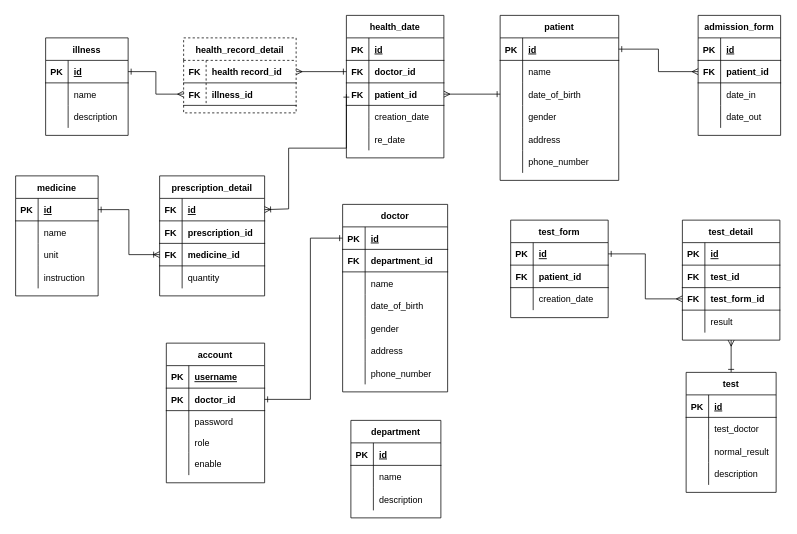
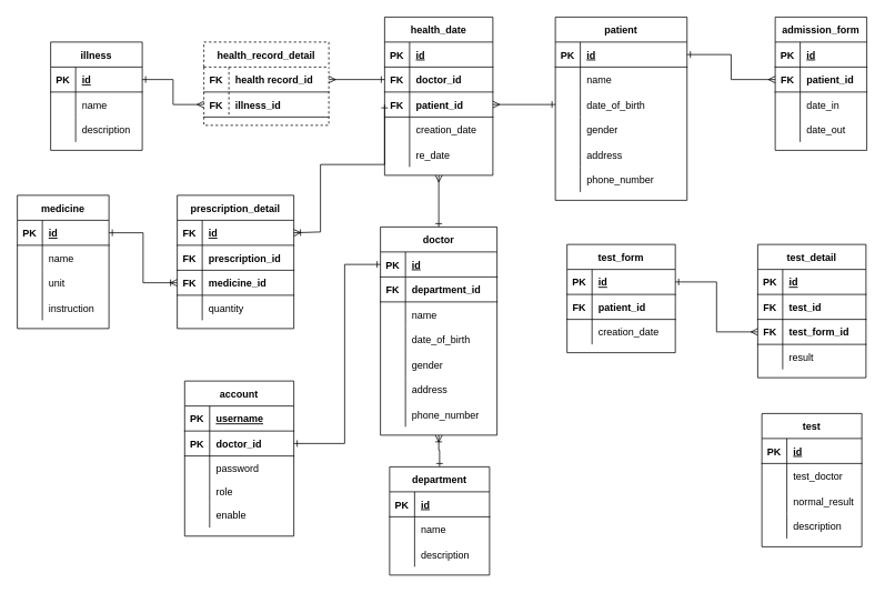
+ <mxCell id="104" style="edgeStyle=orthogonalEdgeStyle;rounded=0;orthogonalLoop=1;jettySize=auto;html=1;entryX=0.5;entryY=1;entryDx=0;entryDy=0;startArrow=ERone;startFill=0;endArrow=ERmany;endFill=0;" edge="1" parent="1" source="105" target="71"><mxGeometry relative="1" as="geometry" /></mxCell>
- <mxCell id="57" style="edgeStyle=orthogonalEdgeStyle;rounded=0;orthogonalLoop=1;jettySize=auto;html=1;entryX=0.5;entryY=1;entryDx=0;entryDy=0;startArrow=ERone;startFill=0;endArrow=ERmany;endFill=0;" edge="1" parent="1" source="58" target="44"><mxGeometry relative="1" as="geometry" /></mxCell>
+ <mxCell id="127" style="edgeStyle=orthogonalEdgeStyle;rounded=0;orthogonalLoop=1;jettySize=auto;html=1;entryX=0.5;entryY=1;entryDx=0;entryDy=0;startArrow=ERone;startFill=0;endArrow=ERoneToMany;endFill=0;" edge="1" parent="1" source="128" target="105"><mxGeometry relative="1" as="geometry" /></mxCell>
